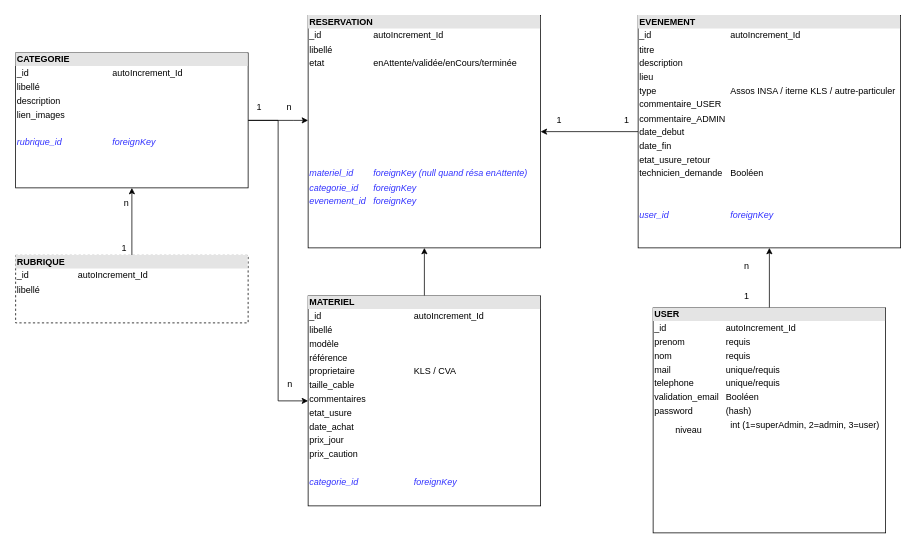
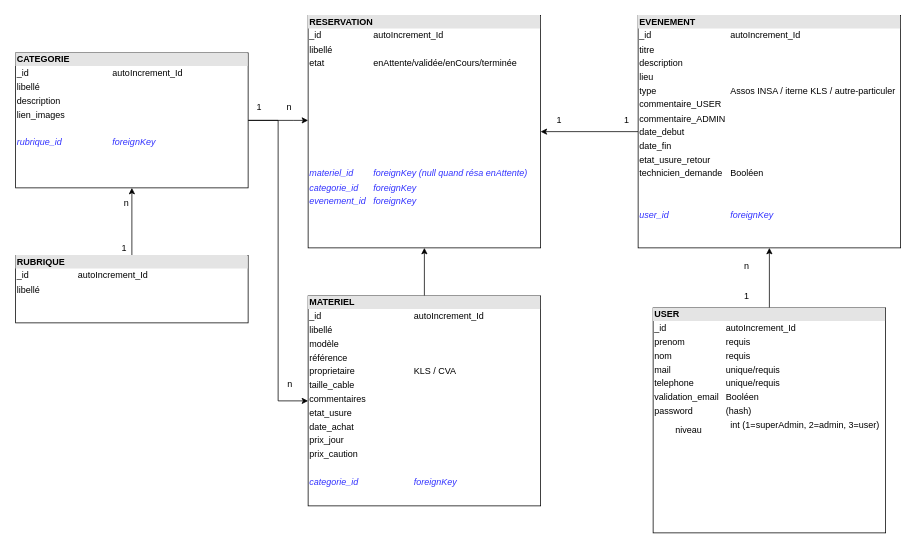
- <mxCell id="11" value="&lt;div style=&quot;box-sizing:border-box;width:100%;background:#e4e4e4;padding:2px;&quot;&gt;&lt;b&gt;RUBRIQUE&lt;/b&gt;&lt;/div&gt;&lt;table style=&quot;width:100%;font-size:1em;&quot; cellspacing=&quot;0&quot; cellpadding=&quot;2&quot;&gt;&lt;tbody&gt;&lt;tr&gt;&lt;td&gt;_id&lt;/td&gt;&lt;td&gt;autoIncrement_Id&lt;/td&gt;&lt;/tr&gt;&lt;tr&gt;&lt;td&gt;libellé&lt;/td&gt;&lt;td&gt;&lt;br&gt;&lt;/td&gt;&lt;/tr&gt;&lt;tr&gt;&lt;td&gt;&lt;br&gt;&lt;/td&gt;&lt;td&gt;&lt;br&gt;&lt;/td&gt;&lt;/tr&gt;&lt;tr&gt;&lt;td&gt;&lt;br&gt;&lt;/td&gt;&lt;td&gt;&lt;br&gt;&lt;/td&gt;&lt;/tr&gt;&lt;tr&gt;&lt;td&gt;&lt;br&gt;&lt;/td&gt;&lt;td&gt;&lt;br&gt;&lt;/td&gt;&lt;/tr&gt;&lt;tr&gt;&lt;td&gt;&lt;br&gt;&lt;/td&gt;&lt;td&gt;&lt;br&gt;&lt;/td&gt;&lt;/tr&gt;&lt;tr&gt;&lt;td&gt;&lt;br&gt;&lt;/td&gt;&lt;td&gt;&lt;br&gt;&lt;/td&gt;&lt;/tr&gt;&lt;/tbody&gt;&lt;/table&gt;" style="verticalAlign=top;align=left;overflow=fill;html=1;dashed=1;" vertex="1" parent="1"><mxGeometry x="20" y="340" width="310" height="90" as="geometry" /></mxCell>
+ <mxCell id="11" value="&lt;div style=&quot;box-sizing:border-box;width:100%;background:#e4e4e4;padding:2px;&quot;&gt;&lt;b&gt;RUBRIQUE&lt;/b&gt;&lt;/div&gt;&lt;table style=&quot;width:100%;font-size:1em;&quot; cellspacing=&quot;0&quot; cellpadding=&quot;2&quot;&gt;&lt;tbody&gt;&lt;tr&gt;&lt;td&gt;_id&lt;/td&gt;&lt;td&gt;autoIncrement_Id&lt;/td&gt;&lt;/tr&gt;&lt;tr&gt;&lt;td&gt;libellé&lt;/td&gt;&lt;td&gt;&lt;br&gt;&lt;/td&gt;&lt;/tr&gt;&lt;tr&gt;&lt;td&gt;&lt;br&gt;&lt;/td&gt;&lt;td&gt;&lt;br&gt;&lt;/td&gt;&lt;/tr&gt;&lt;tr&gt;&lt;td&gt;&lt;br&gt;&lt;/td&gt;&lt;td&gt;&lt;br&gt;&lt;/td&gt;&lt;/tr&gt;&lt;tr&gt;&lt;td&gt;&lt;br&gt;&lt;/td&gt;&lt;td&gt;&lt;br&gt;&lt;/td&gt;&lt;/tr&gt;&lt;tr&gt;&lt;td&gt;&lt;br&gt;&lt;/td&gt;&lt;td&gt;&lt;br&gt;&lt;/td&gt;&lt;/tr&gt;&lt;tr&gt;&lt;td&gt;&lt;br&gt;&lt;/td&gt;&lt;td&gt;&lt;br&gt;&lt;/td&gt;&lt;/tr&gt;&lt;/tbody&gt;&lt;/table&gt;" style="verticalAlign=top;align=left;overflow=fill;html=1;" vertex="1" parent="1"><mxGeometry x="20" y="340" width="310" height="90" as="geometry" /></mxCell>
